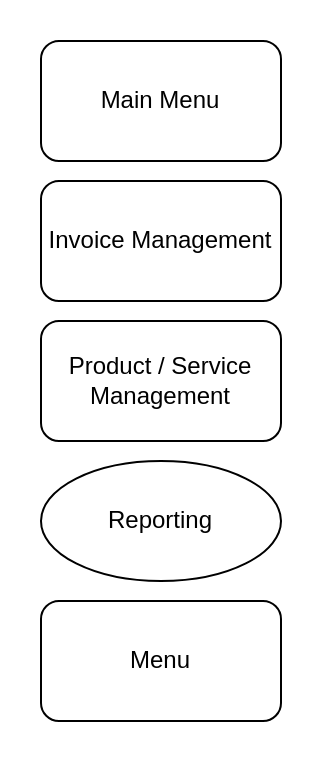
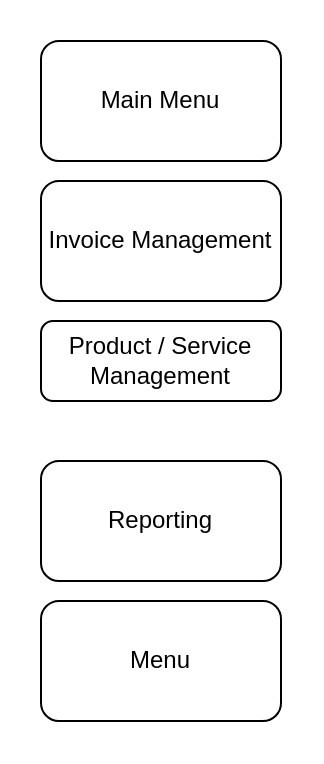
- <mxCell id="4" value="Product / Service Management" style="rounded=1;whiteSpace=wrap;html=1;" vertex="1" parent="1"><mxGeometry x="20" y="160" width="120" height="60" as="geometry" /></mxCell>
+ <mxCell id="4" value="Product / Service Management" style="rounded=1;whiteSpace=wrap;html=1;" vertex="1" parent="1"><mxGeometry x="20" y="160" width="120" height="40" as="geometry" /></mxCell>
- <mxCell id="3" value="Reporting" style="ellipse;whiteSpace=wrap;html=1;" vertex="1" parent="1"><mxGeometry x="20" y="230" width="120" height="60" as="geometry" /></mxCell>
+ <mxCell id="3" value="Reporting" style="rounded=1;whiteSpace=wrap;html=1;" vertex="1" parent="1"><mxGeometry x="20" y="230" width="120" height="60" as="geometry" /></mxCell>
